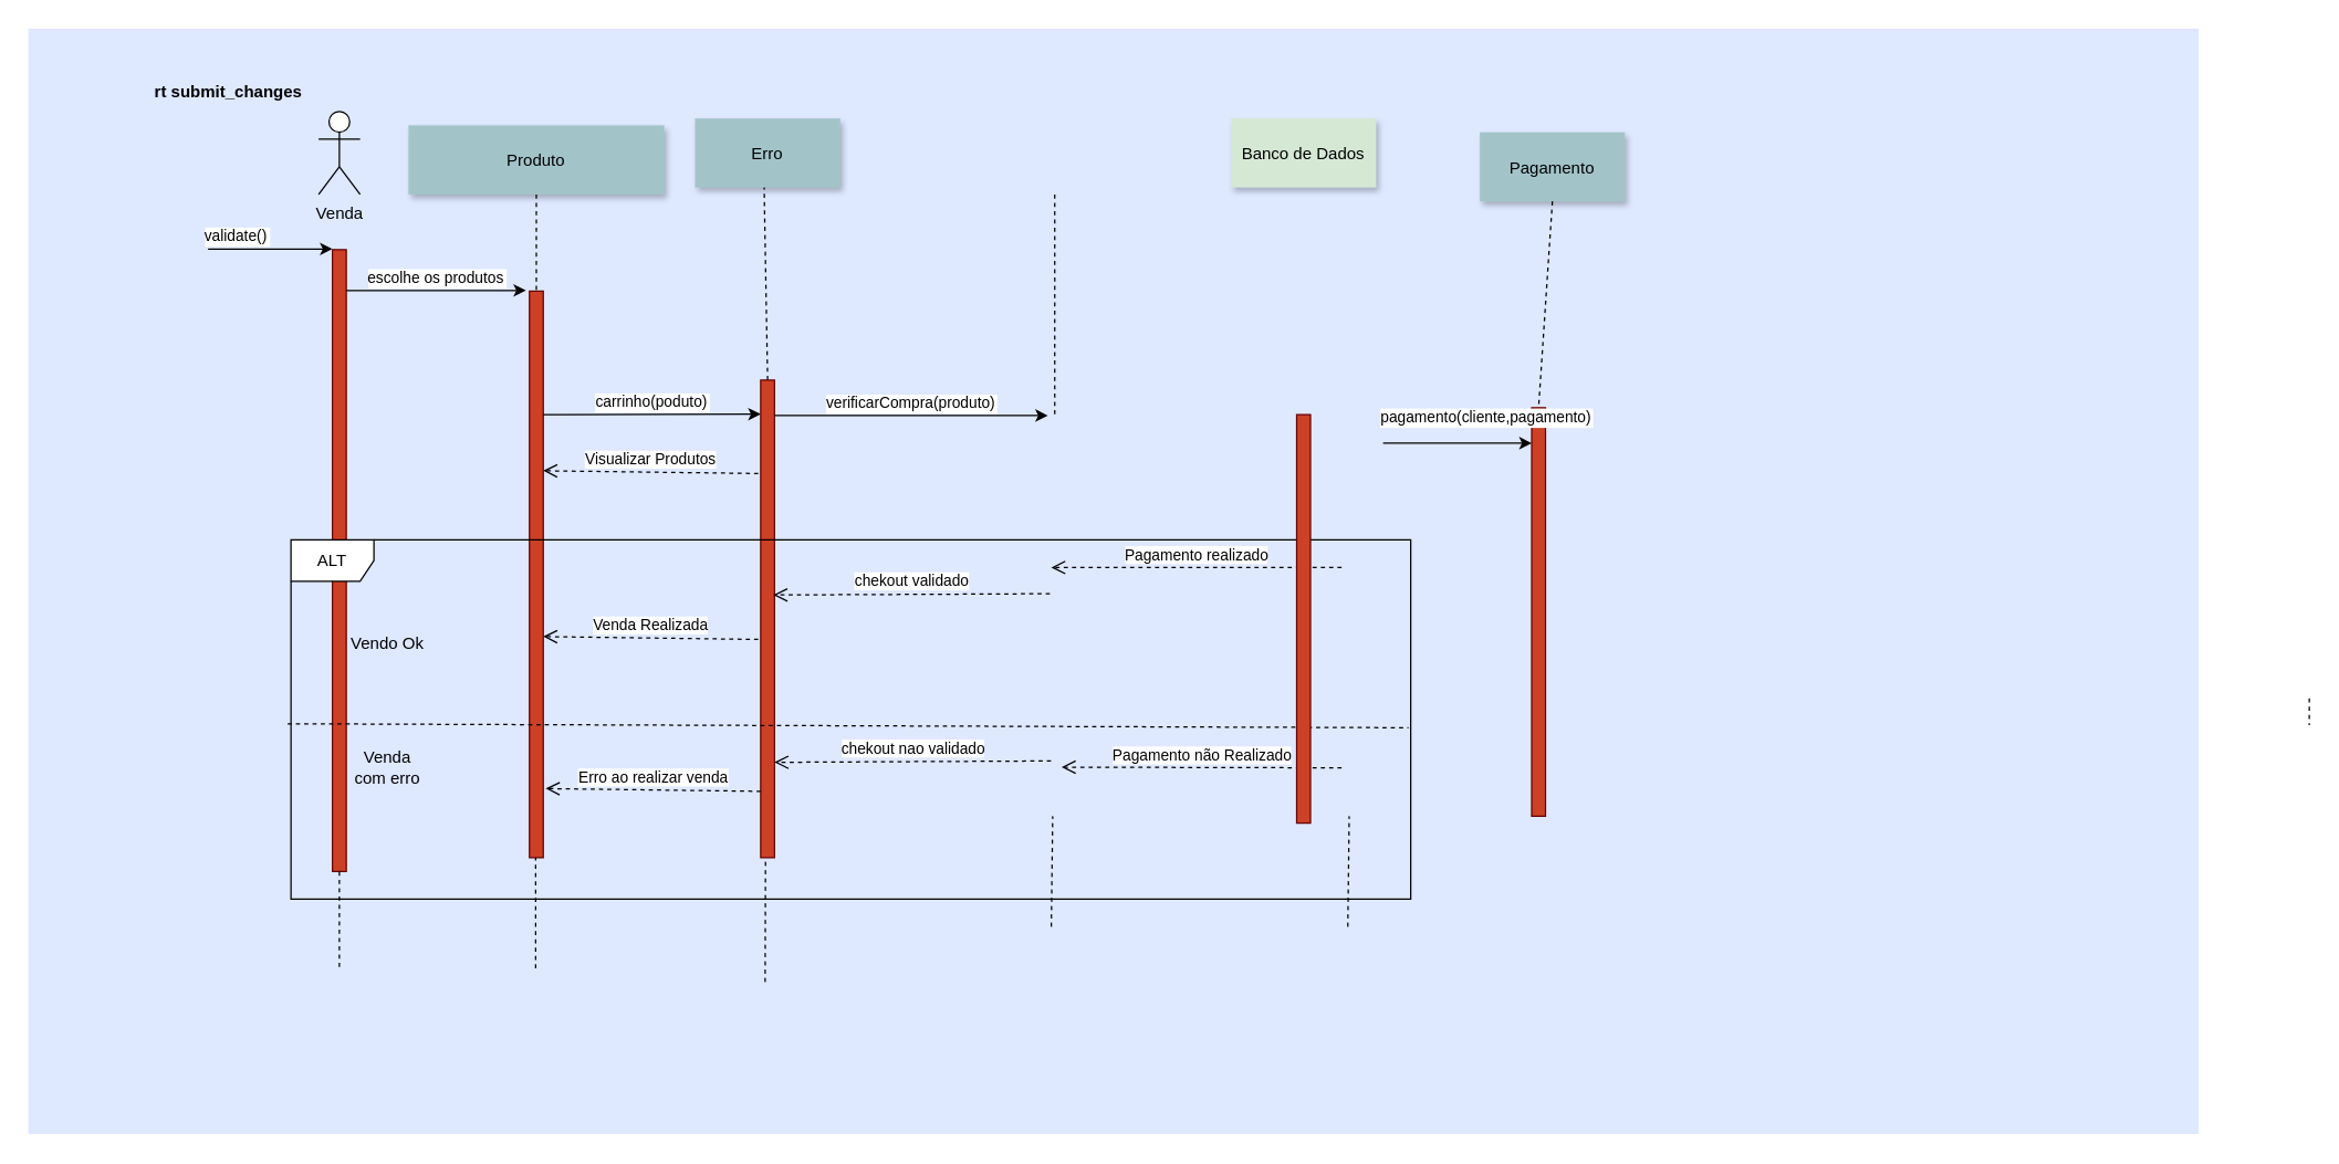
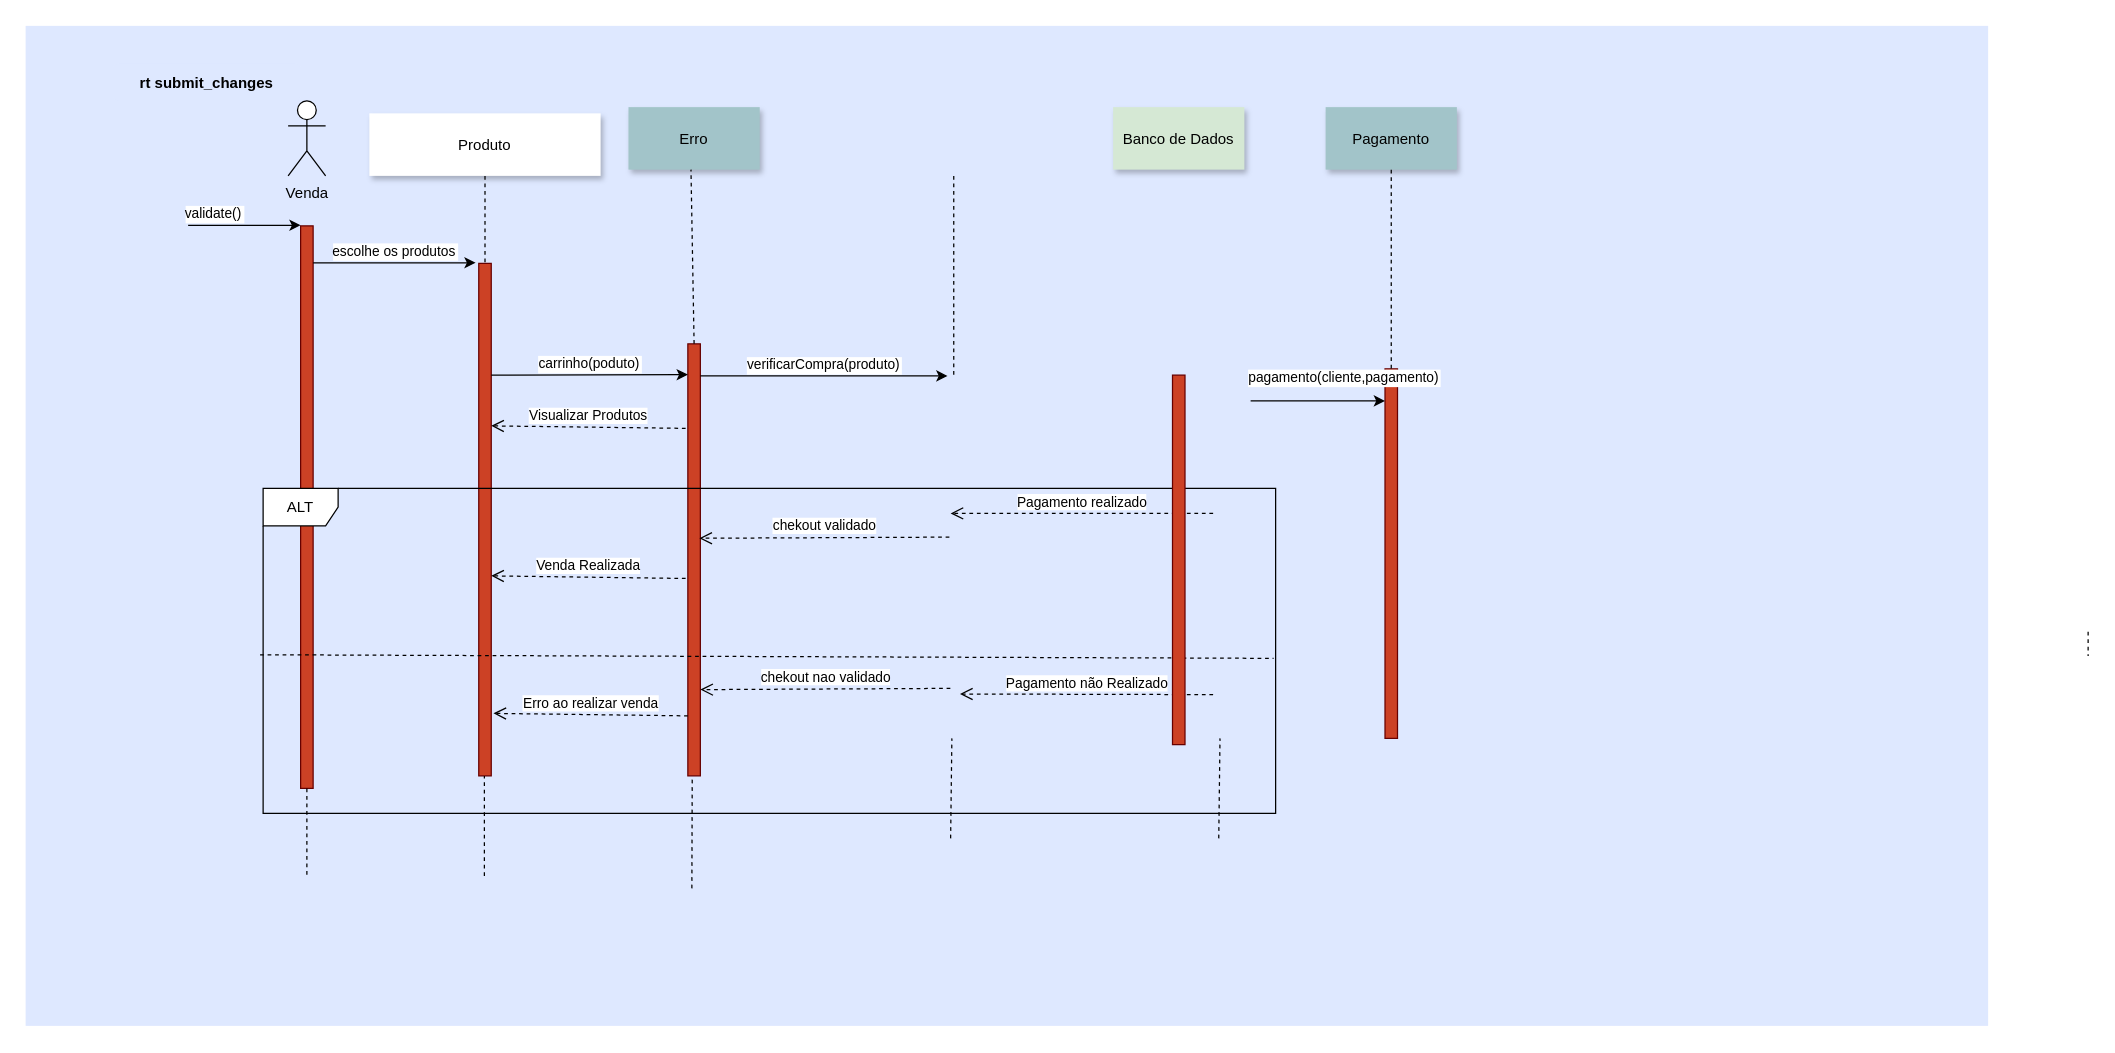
- <mxCell id="6" value="Produto" style="shadow=1;fillColor=#A2C4C9;strokeColor=none" parent="1" vertex="1"><mxGeometry x="295" y="90" width="185" height="50" as="geometry" /></mxCell>
+ <mxCell id="6" value="Produto" style="shadow=1;fillColor=#ffffff;strokeColor=none;" parent="1" vertex="1"><mxGeometry x="295" y="90" width="185" height="50" as="geometry" /></mxCell>
- <mxCell id="22" value="Pagamento" style="shadow=1;fillColor=#A2C4C9;strokeColor=none" vertex="1" parent="1"><mxGeometry x="1070" y="95" width="105" height="50" as="geometry" /></mxCell>
+ <mxCell id="22" value="Pagamento" style="shadow=1;fillColor=#A2C4C9;strokeColor=none" vertex="1" parent="1"><mxGeometry x="1060" y="85" width="105" height="50" as="geometry" /></mxCell>
- <mxCell id="33" value="Vendo Ok" style="text;html=1;align=center;verticalAlign=middle;whiteSpace=wrap;rounded=0;" vertex="1" parent="1"><mxGeometry x="250" y="450" width="60" height="30" as="geometry" /></mxCell>
- <mxCell id="32" value="Venda com erro" style="text;html=1;align=center;verticalAlign=middle;whiteSpace=wrap;rounded=0;" vertex="1" parent="1"><mxGeometry x="250" y="540" width="60" height="30" as="geometry" /></mxCell>
